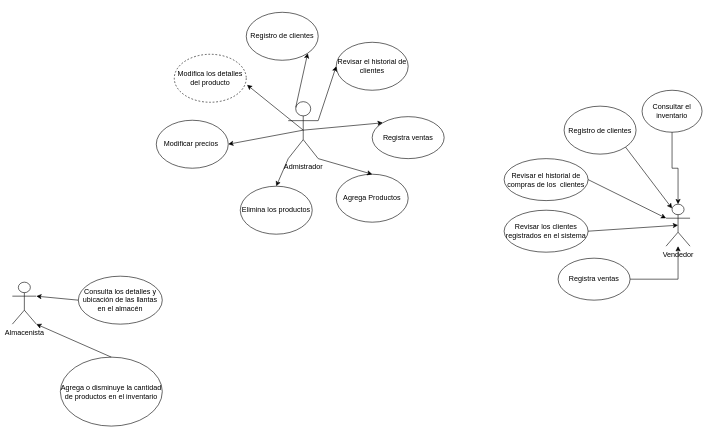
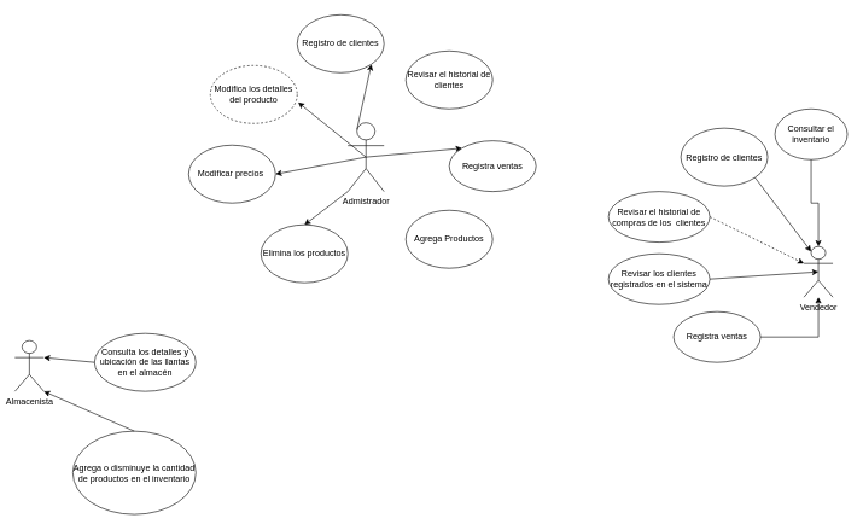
- <mxCell id="22" value="" style="endArrow=classic;html=1;rounded=0;exitX=1;exitY=0.333;exitDx=0;exitDy=0;exitPerimeter=0;entryX=0;entryY=0.5;entryDx=0;entryDy=0;" edge="1" parent="1" source="4" target="16"><mxGeometry width="50" height="50" relative="1" as="geometry"><mxPoint x="570" y="410" as="sourcePoint" /><mxPoint x="620" y="360" as="targetPoint" /></mxGeometry></mxCell>
- <mxCell id="24" value="" style="endArrow=classic;html=1;rounded=0;entryX=0.5;entryY=0;entryDx=0;entryDy=0;exitX=1;exitY=1;exitDx=0;exitDy=0;exitPerimeter=0;" edge="1" parent="1" source="4" target="21"><mxGeometry width="50" height="50" relative="1" as="geometry"><mxPoint x="560" y="280" as="sourcePoint" /><mxPoint x="640" y="298" as="targetPoint" /></mxGeometry></mxCell>
- <mxCell id="14" value="" style="endArrow=classic;html=1;rounded=0;entryX=0;entryY=0.333;entryDx=0;entryDy=0;entryPerimeter=0;exitX=1;exitY=0.5;exitDx=0;exitDy=0;" parent="1" source="9" target="2" edge="1"><mxGeometry width="50" height="50" relative="1" as="geometry"><mxPoint x="380" y="380" as="sourcePoint" /><mxPoint x="430" y="330" as="targetPoint" /></mxGeometry></mxCell>
+ <mxCell id="14" value="" style="endArrow=classic;html=1;rounded=0;entryX=0;entryY=0.333;entryDx=0;entryDy=0;entryPerimeter=0;exitX=1;exitY=0.5;exitDx=0;exitDy=0;dashed=1;" parent="1" source="9" target="2" edge="1"><mxGeometry width="50" height="50" relative="1" as="geometry"><mxPoint x="380" y="380" as="sourcePoint" /><mxPoint x="430" y="330" as="targetPoint" /></mxGeometry></mxCell>
- <mxCell id="20" value="Elimina los productos" style="ellipse;whiteSpace=wrap;html=1;" parent="1" vertex="1"><mxGeometry x="400" y="310" width="120" height="80" as="geometry" /></mxCell>
+ <mxCell id="20" value="Elimina los productos" style="ellipse;whiteSpace=wrap;html=1;" parent="1" vertex="1"><mxGeometry x="360" y="310" width="120" height="80" as="geometry" /></mxCell>
